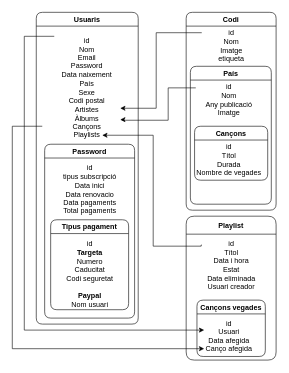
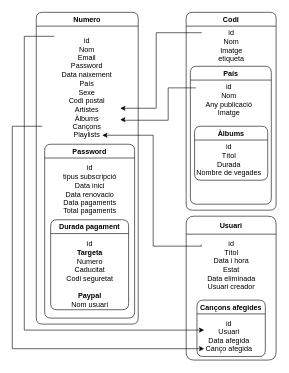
- <mxCell id="2" value="Usuaris" style="swimlane;gradientColor=none;rounded=1;" parent="1" vertex="1"><mxGeometry x="60" y="20" width="170" height="520" as="geometry" /></mxCell>
+ <mxCell id="2" value="Numero" style="swimlane;gradientColor=none;rounded=1;" parent="1" vertex="1"><mxGeometry x="60" y="20" width="170" height="520" as="geometry" /></mxCell>
- <mxCell id="12" value="Cançons" style="swimlane;gradientColor=none;rounded=1;" vertex="1" parent="10"><mxGeometry x="7" y="100" width="122" height="90" as="geometry" /></mxCell>
+ <mxCell id="12" value="Àlbums" style="swimlane;gradientColor=none;rounded=1;" vertex="1" parent="10"><mxGeometry x="7" y="100" width="122" height="90" as="geometry" /></mxCell>
- <mxCell id="15" value="Playlist" style="swimlane;gradientColor=none;rounded=1;startSize=30;" vertex="1" parent="1"><mxGeometry x="310" y="360" width="150" height="240" as="geometry" /></mxCell>
+ <mxCell id="15" value="Usuari" style="swimlane;gradientColor=none;rounded=1;startSize=30;" vertex="1" parent="1"><mxGeometry x="310" y="360" width="150" height="240" as="geometry" /></mxCell>
- <mxCell id="6" value="Tipus pagament" style="swimlane;gradientColor=none;rounded=1;" vertex="1" parent="4"><mxGeometry x="10" y="126" width="130" height="150" as="geometry" /></mxCell>
+ <mxCell id="6" value="Durada pagament" style="swimlane;gradientColor=none;rounded=1;" vertex="1" parent="4"><mxGeometry x="10" y="126" width="130" height="150" as="geometry" /></mxCell>
- <mxCell id="21" value="Cançons vegades" style="swimlane;gradientColor=none;rounded=1;" vertex="1" parent="1"><mxGeometry x="328" y="500" width="114" height="94" as="geometry" /></mxCell>
+ <mxCell id="21" value="Cançons afegides" style="swimlane;gradientColor=none;rounded=1;" vertex="1" parent="1"><mxGeometry x="328" y="500" width="114" height="94" as="geometry" /></mxCell>
